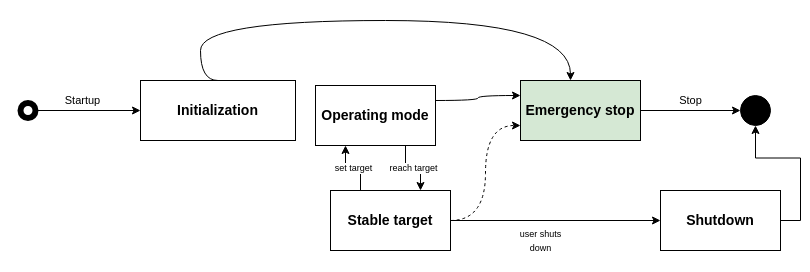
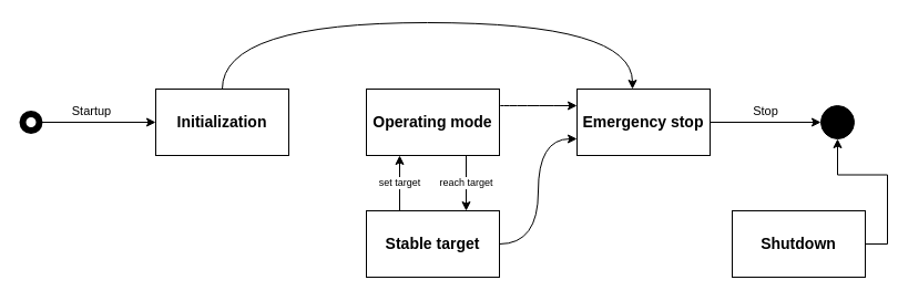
- <mxCell id="5" value="Initialization" style="rounded=0;whiteSpace=wrap;html=1;fontSize=14;fontStyle=1" vertex="1" parent="1"><mxGeometry x="140" y="80" width="155" height="60" as="geometry" /></mxCell>
+ <mxCell id="5" value="Initialization" style="rounded=0;whiteSpace=wrap;html=1;fontSize=14;fontStyle=1" vertex="1" parent="1"><mxGeometry x="140" y="80" width="120" height="60" as="geometry" /></mxCell>
- <mxCell id="11" value="Emergency stop" style="rounded=0;whiteSpace=wrap;html=1;fontSize=14;fontStyle=1;fillColor=#d5e8d4;" vertex="1" parent="1"><mxGeometry x="520" y="80" width="120" height="60" as="geometry" /></mxCell>
+ <mxCell id="11" value="Emergency stop" style="rounded=0;whiteSpace=wrap;html=1;fontSize=14;fontStyle=1" vertex="1" parent="1"><mxGeometry x="520" y="80" width="120" height="60" as="geometry" /></mxCell>
- <mxCell id="14" value="Operating mode" style="rounded=0;whiteSpace=wrap;html=1;fontSize=14;fontStyle=1" vertex="1" parent="1"><mxGeometry x="315" y="85" width="120" height="60" as="geometry" /></mxCell>
+ <mxCell id="14" value="Operating mode" style="rounded=0;whiteSpace=wrap;html=1;fontSize=14;fontStyle=1" vertex="1" parent="1"><mxGeometry x="330" y="80" width="120" height="60" as="geometry" /></mxCell>
- <mxCell id="7" style="edgeStyle=orthogonalEdgeStyle;rounded=0;orthogonalLoop=1;jettySize=auto;html=1;exitX=1;exitY=0.5;exitDx=0;exitDy=0;entryX=0;entryY=0.75;entryDx=0;entryDy=0;curved=1;dashed=1;" edge="1" parent="1" source="9" target="11"><mxGeometry relative="1" as="geometry" /></mxCell>
+ <mxCell id="7" style="edgeStyle=orthogonalEdgeStyle;rounded=0;orthogonalLoop=1;jettySize=auto;html=1;exitX=1;exitY=0.5;exitDx=0;exitDy=0;entryX=0;entryY=0.75;entryDx=0;entryDy=0;curved=1;" edge="1" parent="1" source="9" target="11"><mxGeometry relative="1" as="geometry" /></mxCell>
- <mxCell id="8" value="&lt;font style=&quot;font-size: 9px;&quot;&gt;user shuts &lt;br&gt;down&lt;/font&gt;" style="edgeStyle=orthogonalEdgeStyle;rounded=0;orthogonalLoop=1;jettySize=auto;html=1;" edge="1" parent="1" source="9" target="17"><mxGeometry x="-0.143" y="-20" relative="1" as="geometry"><mxPoint as="offset" /></mxGeometry></mxCell>
